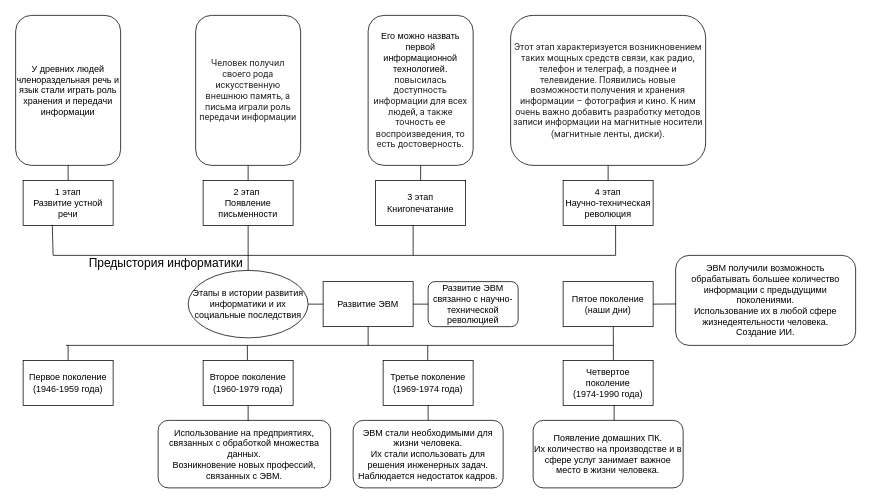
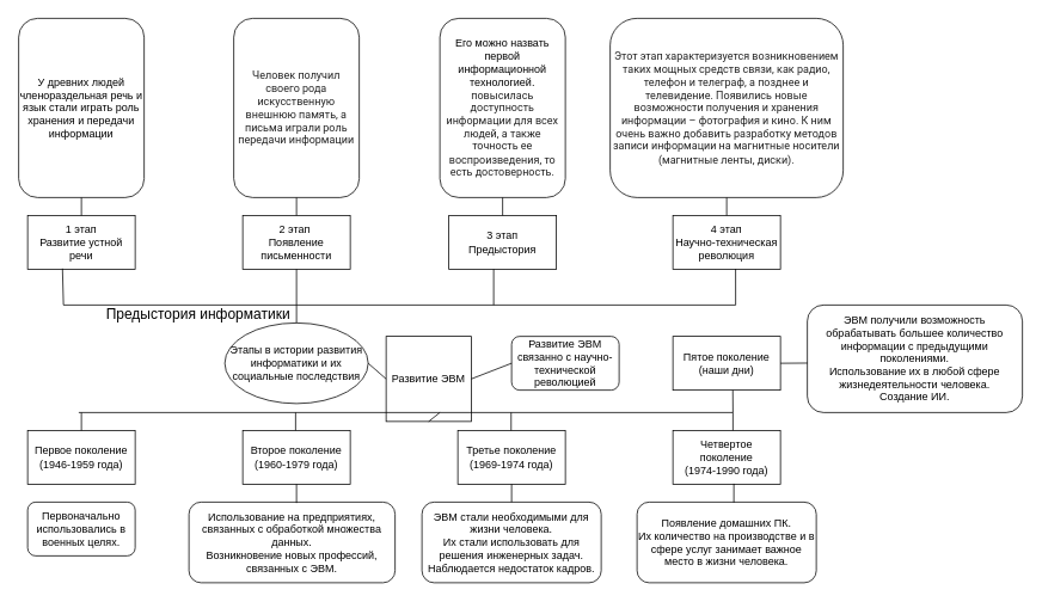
- <mxCell id="5" value="3 этап&lt;br&gt;Книгопечатание" style="rounded=0;whiteSpace=wrap;html=1;" vertex="1" parent="1"><mxGeometry x="500" y="240" width="120" height="60" as="geometry" /></mxCell>
+ <mxCell id="5" value="3 этап&lt;br&gt;Предыстория" style="rounded=0;whiteSpace=wrap;html=1;" vertex="1" parent="1"><mxGeometry x="500" y="240" width="120" height="60" as="geometry" /></mxCell>
- <mxCell id="22" value="Развитие ЭВМ" style="rounded=0;whiteSpace=wrap;html=1;" vertex="1" parent="1"><mxGeometry x="430" y="375" width="120" height="60" as="geometry" /></mxCell>
+ <mxCell id="22" value="Развитие ЭВМ" style="rounded=0;whiteSpace=wrap;html=1;" vertex="1" parent="1"><mxGeometry x="430" y="375" width="95" height="95" as="geometry" /></mxCell>
+ <mxCell id="36" value="Первоначально использовались в военных целях." style="rounded=1;whiteSpace=wrap;html=1;" vertex="1" parent="1"><mxGeometry x="30" y="560" width="120" height="60" as="geometry" /></mxCell>
